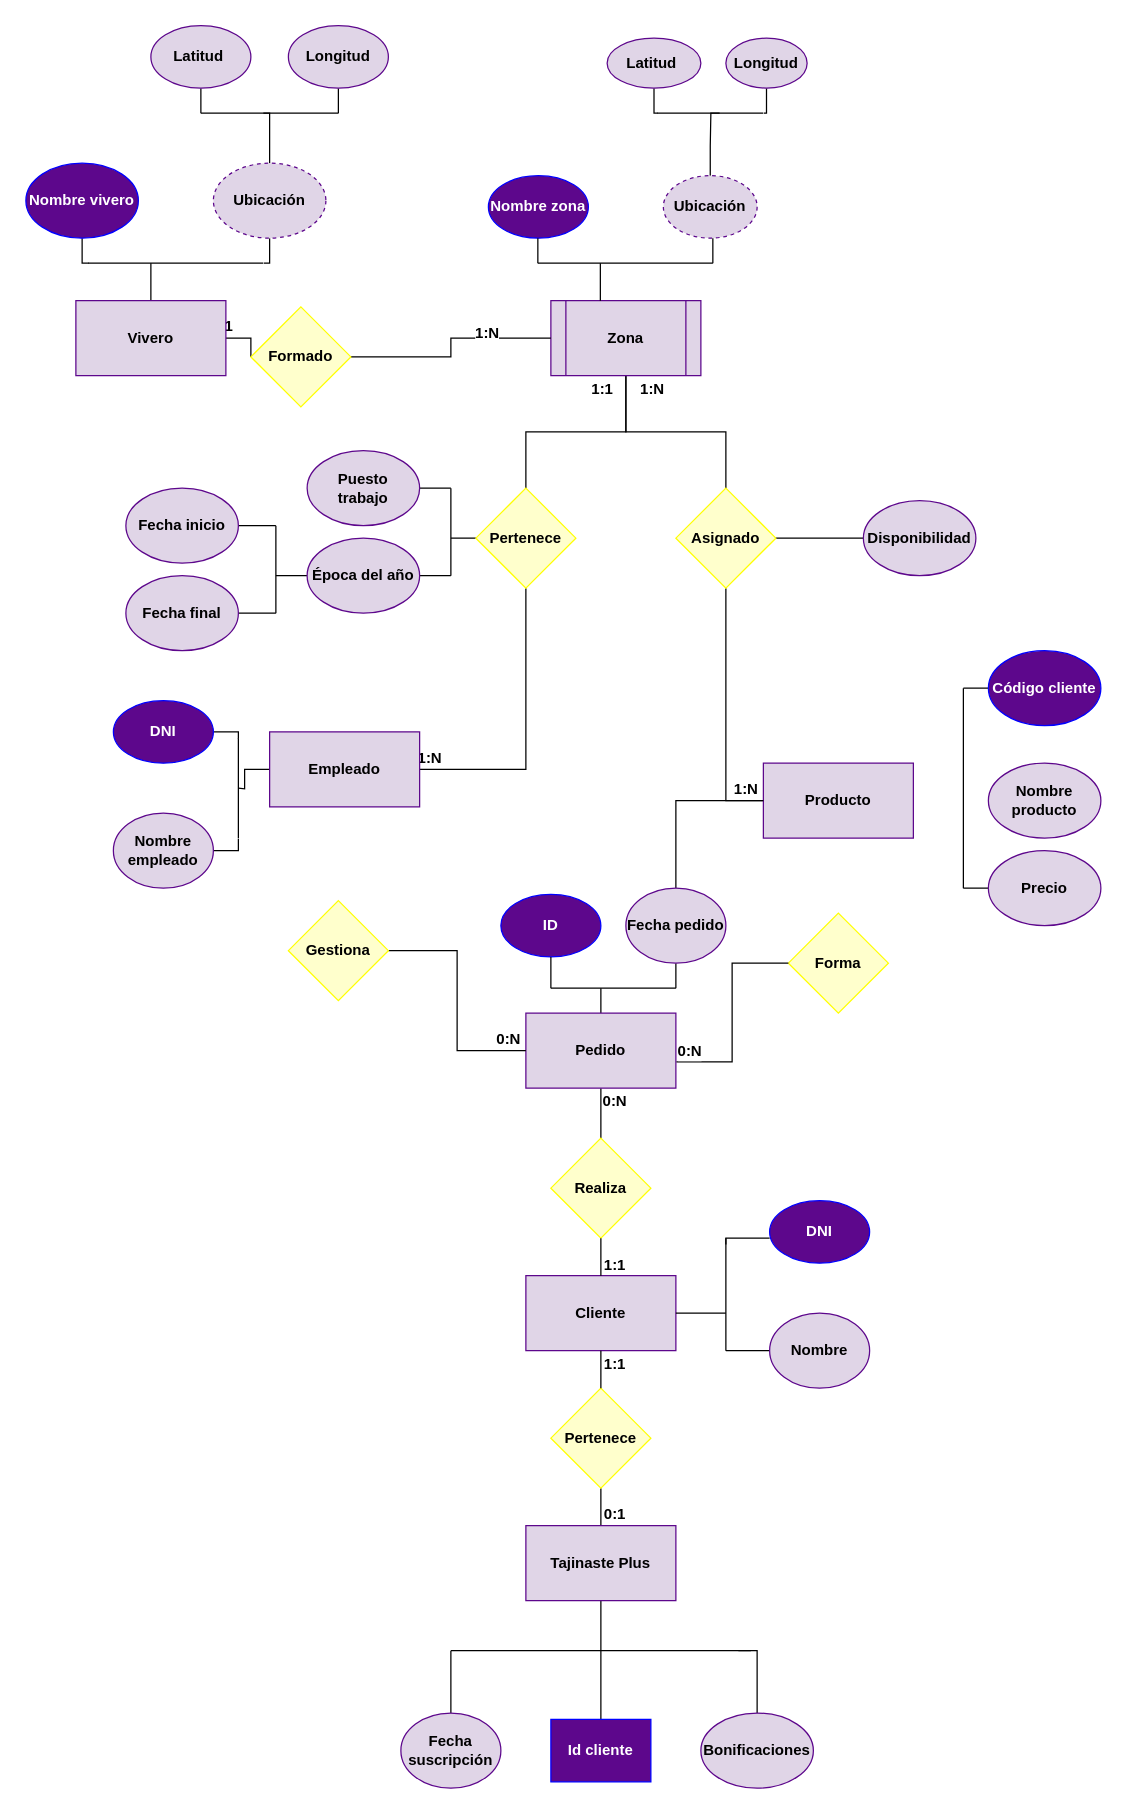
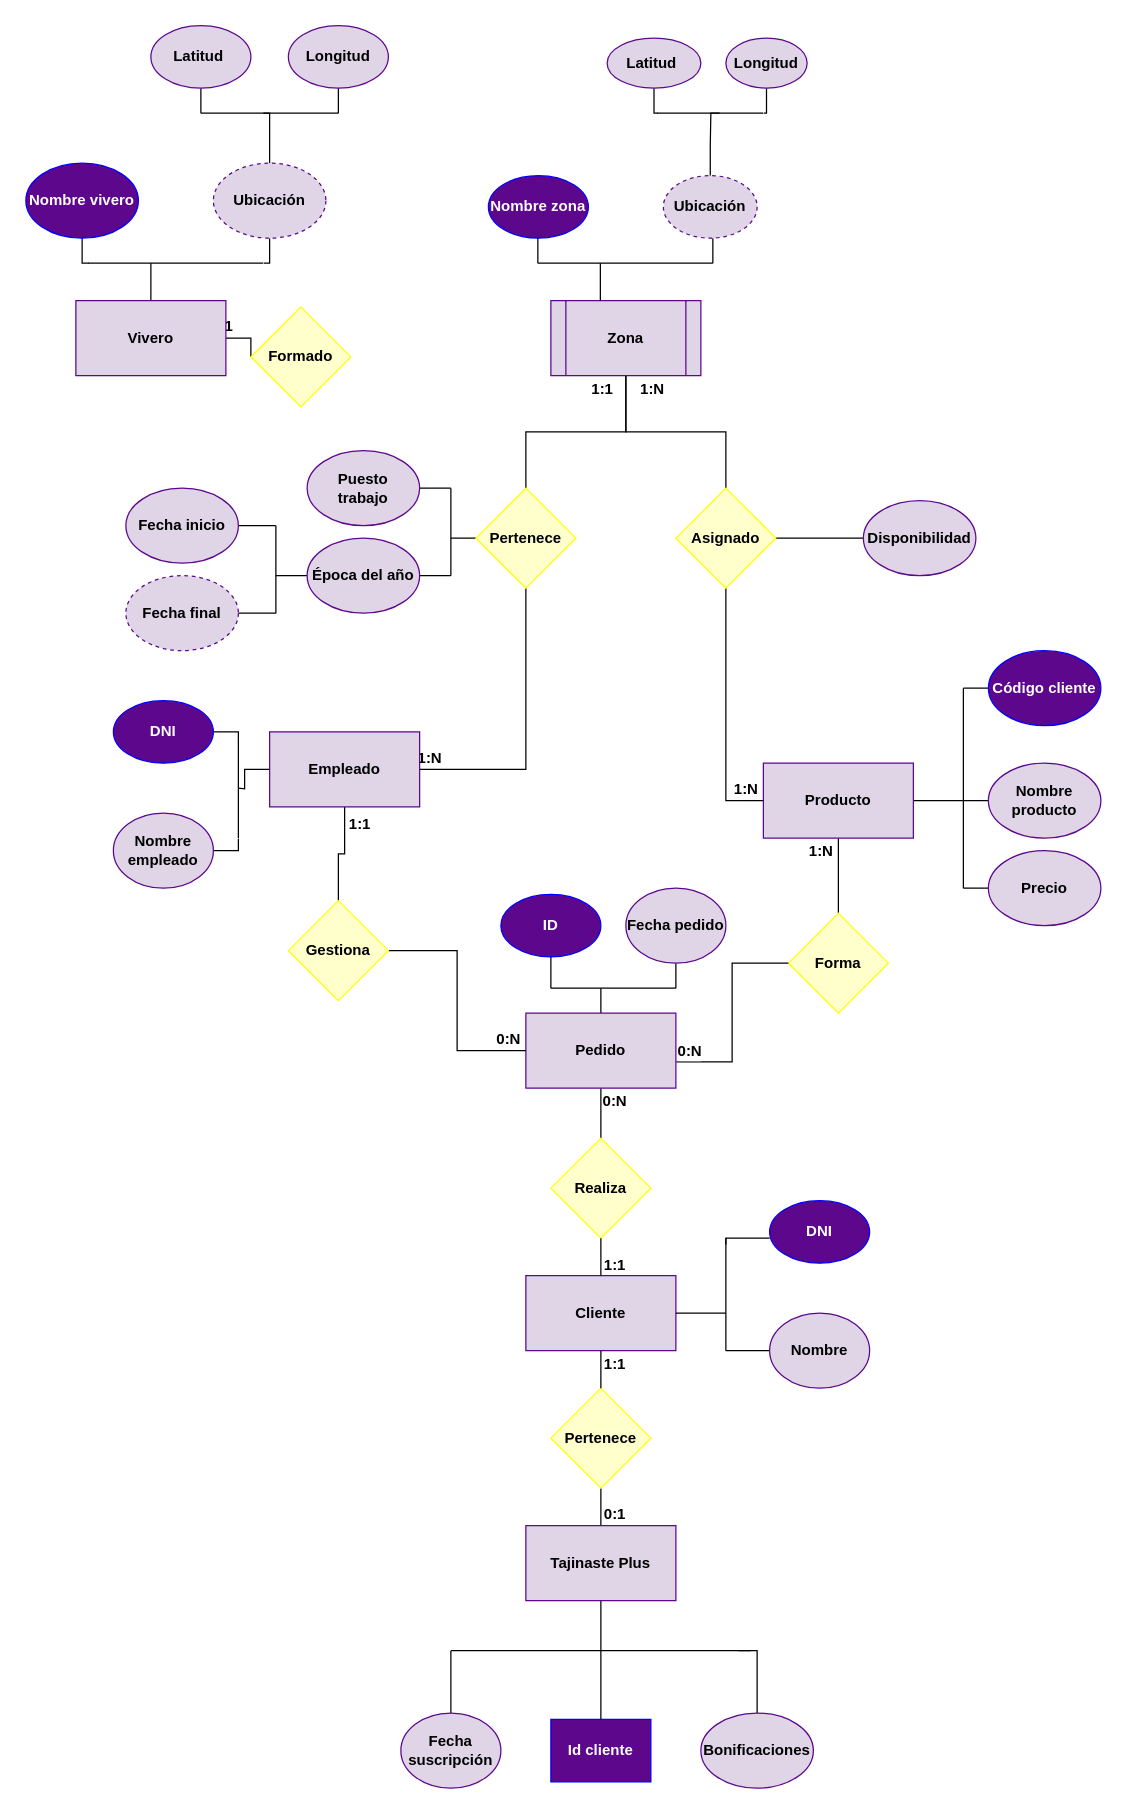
- <mxCell id="31" style="edgeStyle=orthogonalEdgeStyle;rounded=0;orthogonalLoop=1;jettySize=auto;html=1;endArrow=none;endFill=0;" edge="1" parent="1" source="33" target="6"><mxGeometry relative="1" as="geometry" /></mxCell>
- <mxCell id="32" value="&lt;b&gt;1:N&lt;/b&gt;" style="edgeLabel;html=1;align=center;verticalAlign=middle;resizable=0;points=[];fontSize=12;" vertex="1" connectable="0" parent="31"><mxGeometry x="-0.004" y="-3" relative="1" as="geometry"><mxPoint x="25" y="-13" as="offset" /></mxGeometry></mxCell>
- <mxCell id="75" value="&lt;b&gt;Fecha final&lt;/b&gt;" style="ellipse;whiteSpace=wrap;html=1;fillColor=#E0D5E7;strokeColor=light-dark(#5D078C,#5D078C);" vertex="1" parent="1"><mxGeometry x="100" y="460" width="90" height="60" as="geometry" /></mxCell>
+ <mxCell id="75" value="&lt;b&gt;Fecha final&lt;/b&gt;" style="ellipse;whiteSpace=wrap;html=1;fillColor=#E0D5E7;strokeColor=light-dark(#5D078C,#5D078C);dashed=1;" vertex="1" parent="1"><mxGeometry x="100" y="460" width="90" height="60" as="geometry" /></mxCell>
- <mxCell id="17" style="edgeStyle=orthogonalEdgeStyle;rounded=0;orthogonalLoop=1;jettySize=auto;html=1;endArrow=none;endFill=0;" edge="1" parent="1" source="20" target="94"><mxGeometry relative="1" as="geometry"><mxPoint x="770" y="640" as="targetPoint" /></mxGeometry></mxCell>
+ <mxCell id="17" style="edgeStyle=orthogonalEdgeStyle;rounded=0;orthogonalLoop=1;jettySize=auto;html=1;endArrow=none;endFill=0;entryX=0;entryY=0.5;entryDx=0;entryDy=0;" edge="1" parent="1" source="20" target="80"><mxGeometry relative="1" as="geometry"><mxPoint x="770" y="640" as="targetPoint" /></mxGeometry></mxCell>
+ <mxCell id="10" style="edgeStyle=orthogonalEdgeStyle;rounded=0;orthogonalLoop=1;jettySize=auto;html=1;entryX=0.5;entryY=0;entryDx=0;entryDy=0;endArrow=none;endFill=0;" edge="1" parent="1" source="12" target="86"><mxGeometry relative="1" as="geometry" /></mxCell>
+ <mxCell id="11" value="&lt;b&gt;1:1&lt;/b&gt;" style="edgeLabel;html=1;align=center;verticalAlign=middle;resizable=0;points=[];fontSize=12;" vertex="1" connectable="0" parent="10"><mxGeometry x="0.009" y="-4" relative="1" as="geometry"><mxPoint x="14" y="-20" as="offset" /></mxGeometry></mxCell>
+ <mxCell id="18" style="edgeStyle=orthogonalEdgeStyle;rounded=0;orthogonalLoop=1;jettySize=auto;html=1;entryX=0.5;entryY=0;entryDx=0;entryDy=0;endArrow=none;endFill=0;" edge="1" parent="1" source="20" target="87"><mxGeometry relative="1" as="geometry"><mxPoint x="670" y="720" as="targetPoint" /></mxGeometry></mxCell>
+ <mxCell id="19" value="&lt;b&gt;1:N&lt;/b&gt;" style="edgeLabel;html=1;align=center;verticalAlign=middle;resizable=0;points=[];fontSize=12;" vertex="1" connectable="0" parent="18"><mxGeometry x="-0.029" y="-1" relative="1" as="geometry"><mxPoint x="-14" y="-19" as="offset" /></mxGeometry></mxCell>
